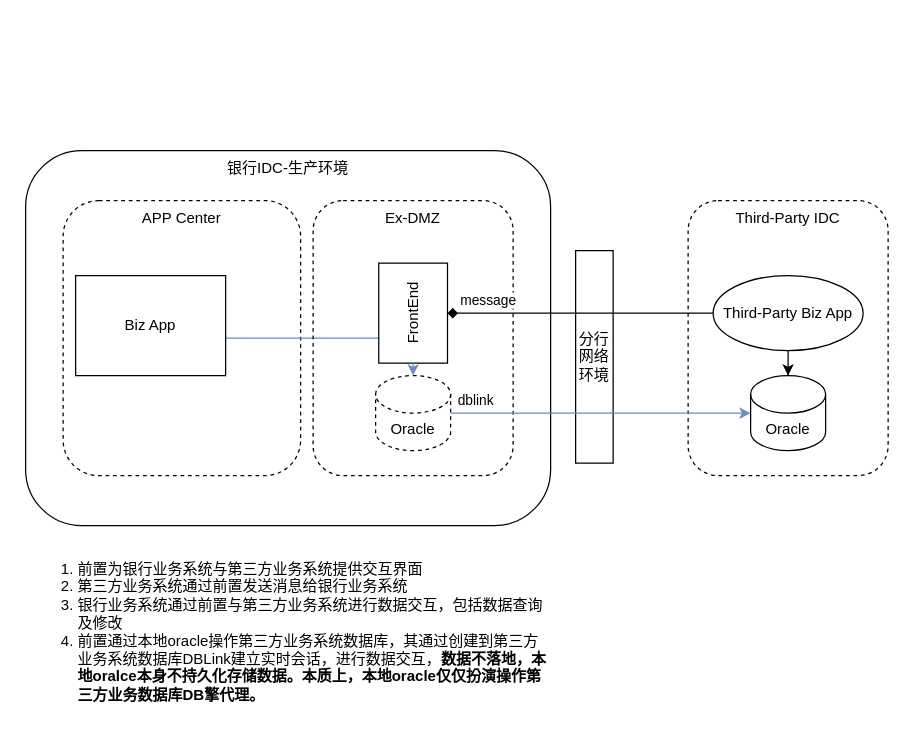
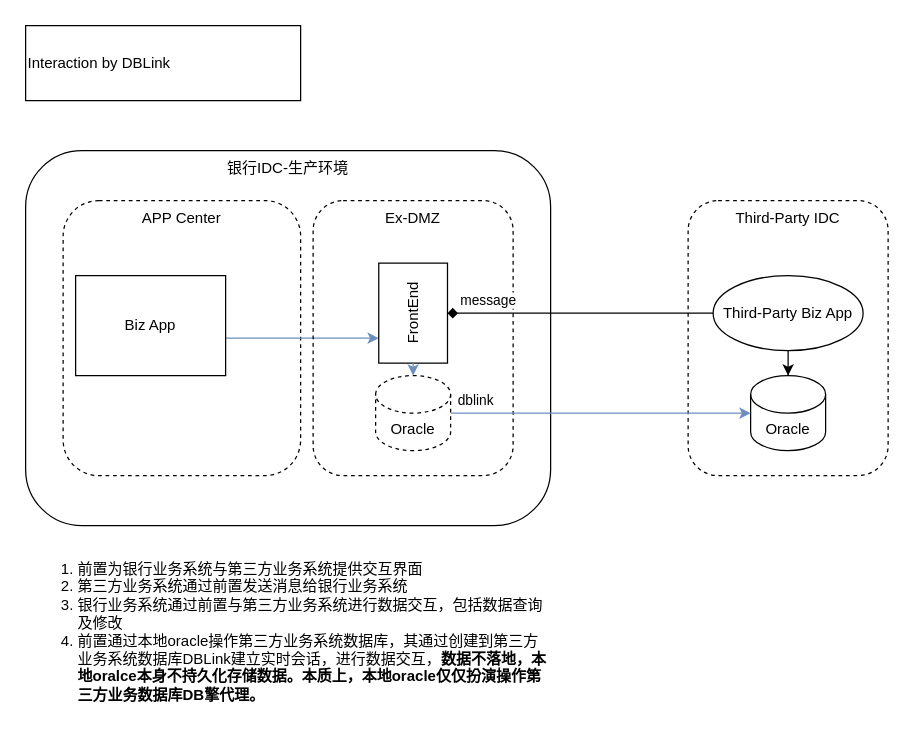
+ <mxCell id="18" value="Interaction by DBLink" style="rounded=0;whiteSpace=wrap;html=1;align=left;" vertex="1" parent="1"><mxGeometry x="20" y="20" width="220" height="60" as="geometry" /></mxCell>
- <mxCell id="7" value="" style="edgeStyle=orthogonalEdgeStyle;rounded=0;orthogonalLoop=1;jettySize=auto;html=1;fillColor=#dae8fc;strokeColor=#6c8ebf;endArrow=none;" edge="1" parent="1" source="8" target="10"><mxGeometry relative="1" as="geometry"><Array as="points"><mxPoint x="260" y="270" /><mxPoint x="260" y="270" /></Array></mxGeometry></mxCell>
+ <mxCell id="7" value="" style="edgeStyle=orthogonalEdgeStyle;rounded=0;orthogonalLoop=1;jettySize=auto;html=1;fillColor=#dae8fc;strokeColor=#6c8ebf;" edge="1" parent="1" source="8" target="10"><mxGeometry relative="1" as="geometry"><Array as="points"><mxPoint x="260" y="270" /><mxPoint x="260" y="270" /></Array></mxGeometry></mxCell>
- <mxCell id="3" value="分行网络环境" style="rounded=0;whiteSpace=wrap;html=1;" vertex="1" parent="1"><mxGeometry x="460" y="200" width="30" height="170" as="geometry" /></mxCell>
